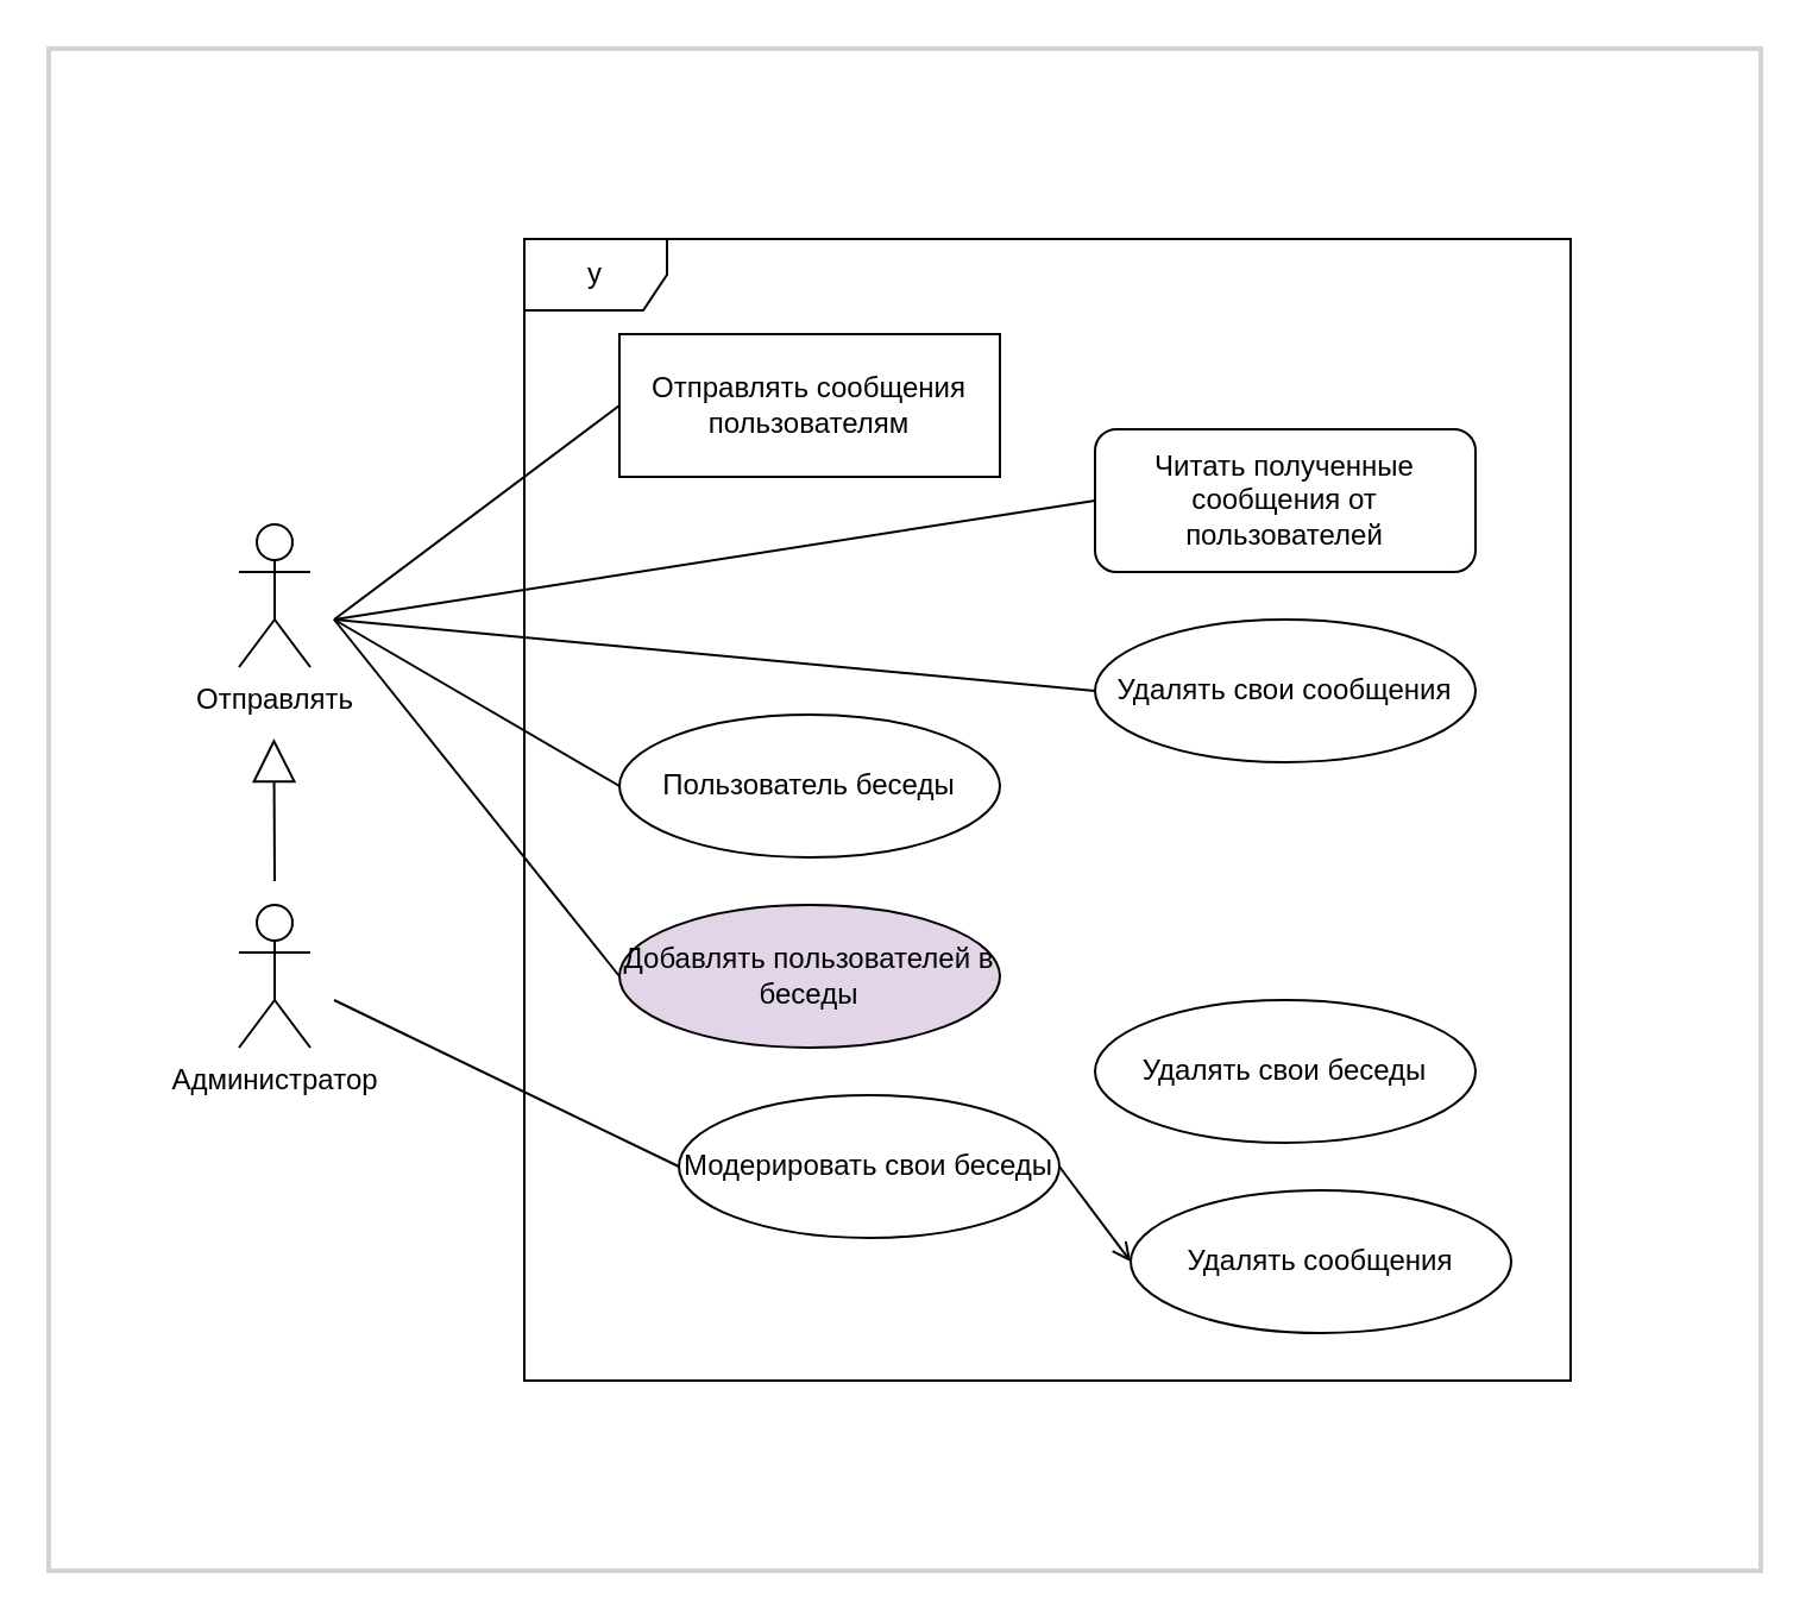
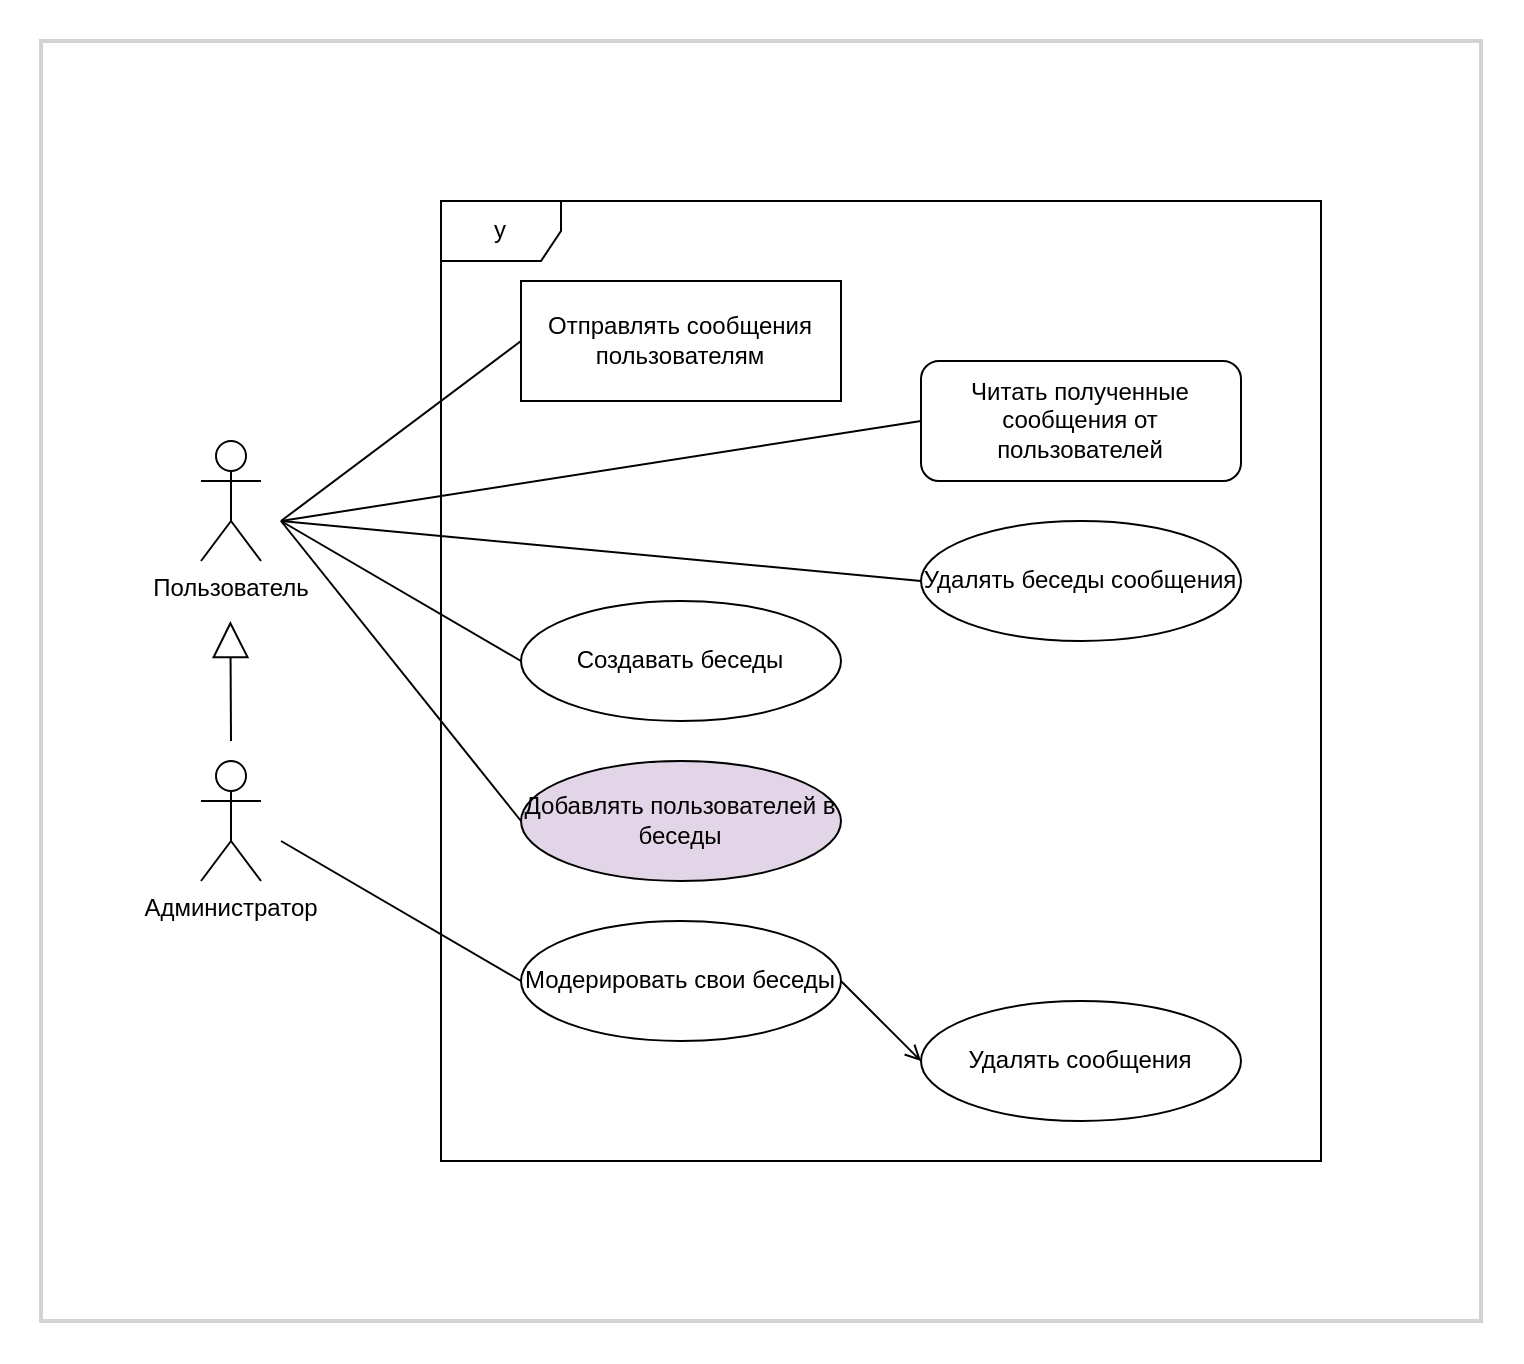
- <mxCell id="21" value="Удалять свои сообщения" style="ellipse;whiteSpace=wrap;html=1;" parent="1" vertex="1"><mxGeometry x="460" y="260" width="160" height="60" as="geometry" /></mxCell>
+ <mxCell id="21" value="Удалять беседы сообщения" style="ellipse;whiteSpace=wrap;html=1;" parent="1" vertex="1"><mxGeometry x="460" y="260" width="160" height="60" as="geometry" /></mxCell>
- <mxCell id="4" value="Отправлять" style="shape=umlActor;verticalLabelPosition=bottom;verticalAlign=top;html=1;outlineConnect=0;" parent="1" vertex="1"><mxGeometry x="100" y="220" width="30" height="60" as="geometry" /></mxCell>
+ <mxCell id="4" value="Пользователь" style="shape=umlActor;verticalLabelPosition=bottom;verticalAlign=top;html=1;outlineConnect=0;" parent="1" vertex="1"><mxGeometry x="100" y="220" width="30" height="60" as="geometry" /></mxCell>
- <mxCell id="8" value="Пользователь беседы" style="ellipse;whiteSpace=wrap;html=1;" parent="1" vertex="1"><mxGeometry x="260" y="300" width="160" height="60" as="geometry" /></mxCell>
+ <mxCell id="8" value="Создавать беседы" style="ellipse;whiteSpace=wrap;html=1;" parent="1" vertex="1"><mxGeometry x="260" y="300" width="160" height="60" as="geometry" /></mxCell>
- <mxCell id="16" value="Удалять свои беседы" style="ellipse;whiteSpace=wrap;html=1;" parent="1" vertex="1"><mxGeometry x="460" y="420" width="160" height="60" as="geometry" /></mxCell>
- <mxCell id="19" value="Модерировать свои беседы" style="ellipse;whiteSpace=wrap;html=1;" parent="1" vertex="1"><mxGeometry x="285" y="460" width="160" height="60" as="geometry" /></mxCell>
+ <mxCell id="19" value="Модерировать свои беседы" style="ellipse;whiteSpace=wrap;html=1;" parent="1" vertex="1"><mxGeometry x="260" y="460" width="160" height="60" as="geometry" /></mxCell>
- <mxCell id="17" value="Удалять сообщения" style="ellipse;whiteSpace=wrap;html=1;" parent="1" vertex="1"><mxGeometry x="475" y="500" width="160" height="60" as="geometry" /></mxCell>
+ <mxCell id="17" value="Удалять сообщения" style="ellipse;whiteSpace=wrap;html=1;" parent="1" vertex="1"><mxGeometry x="460" y="500" width="160" height="60" as="geometry" /></mxCell>
